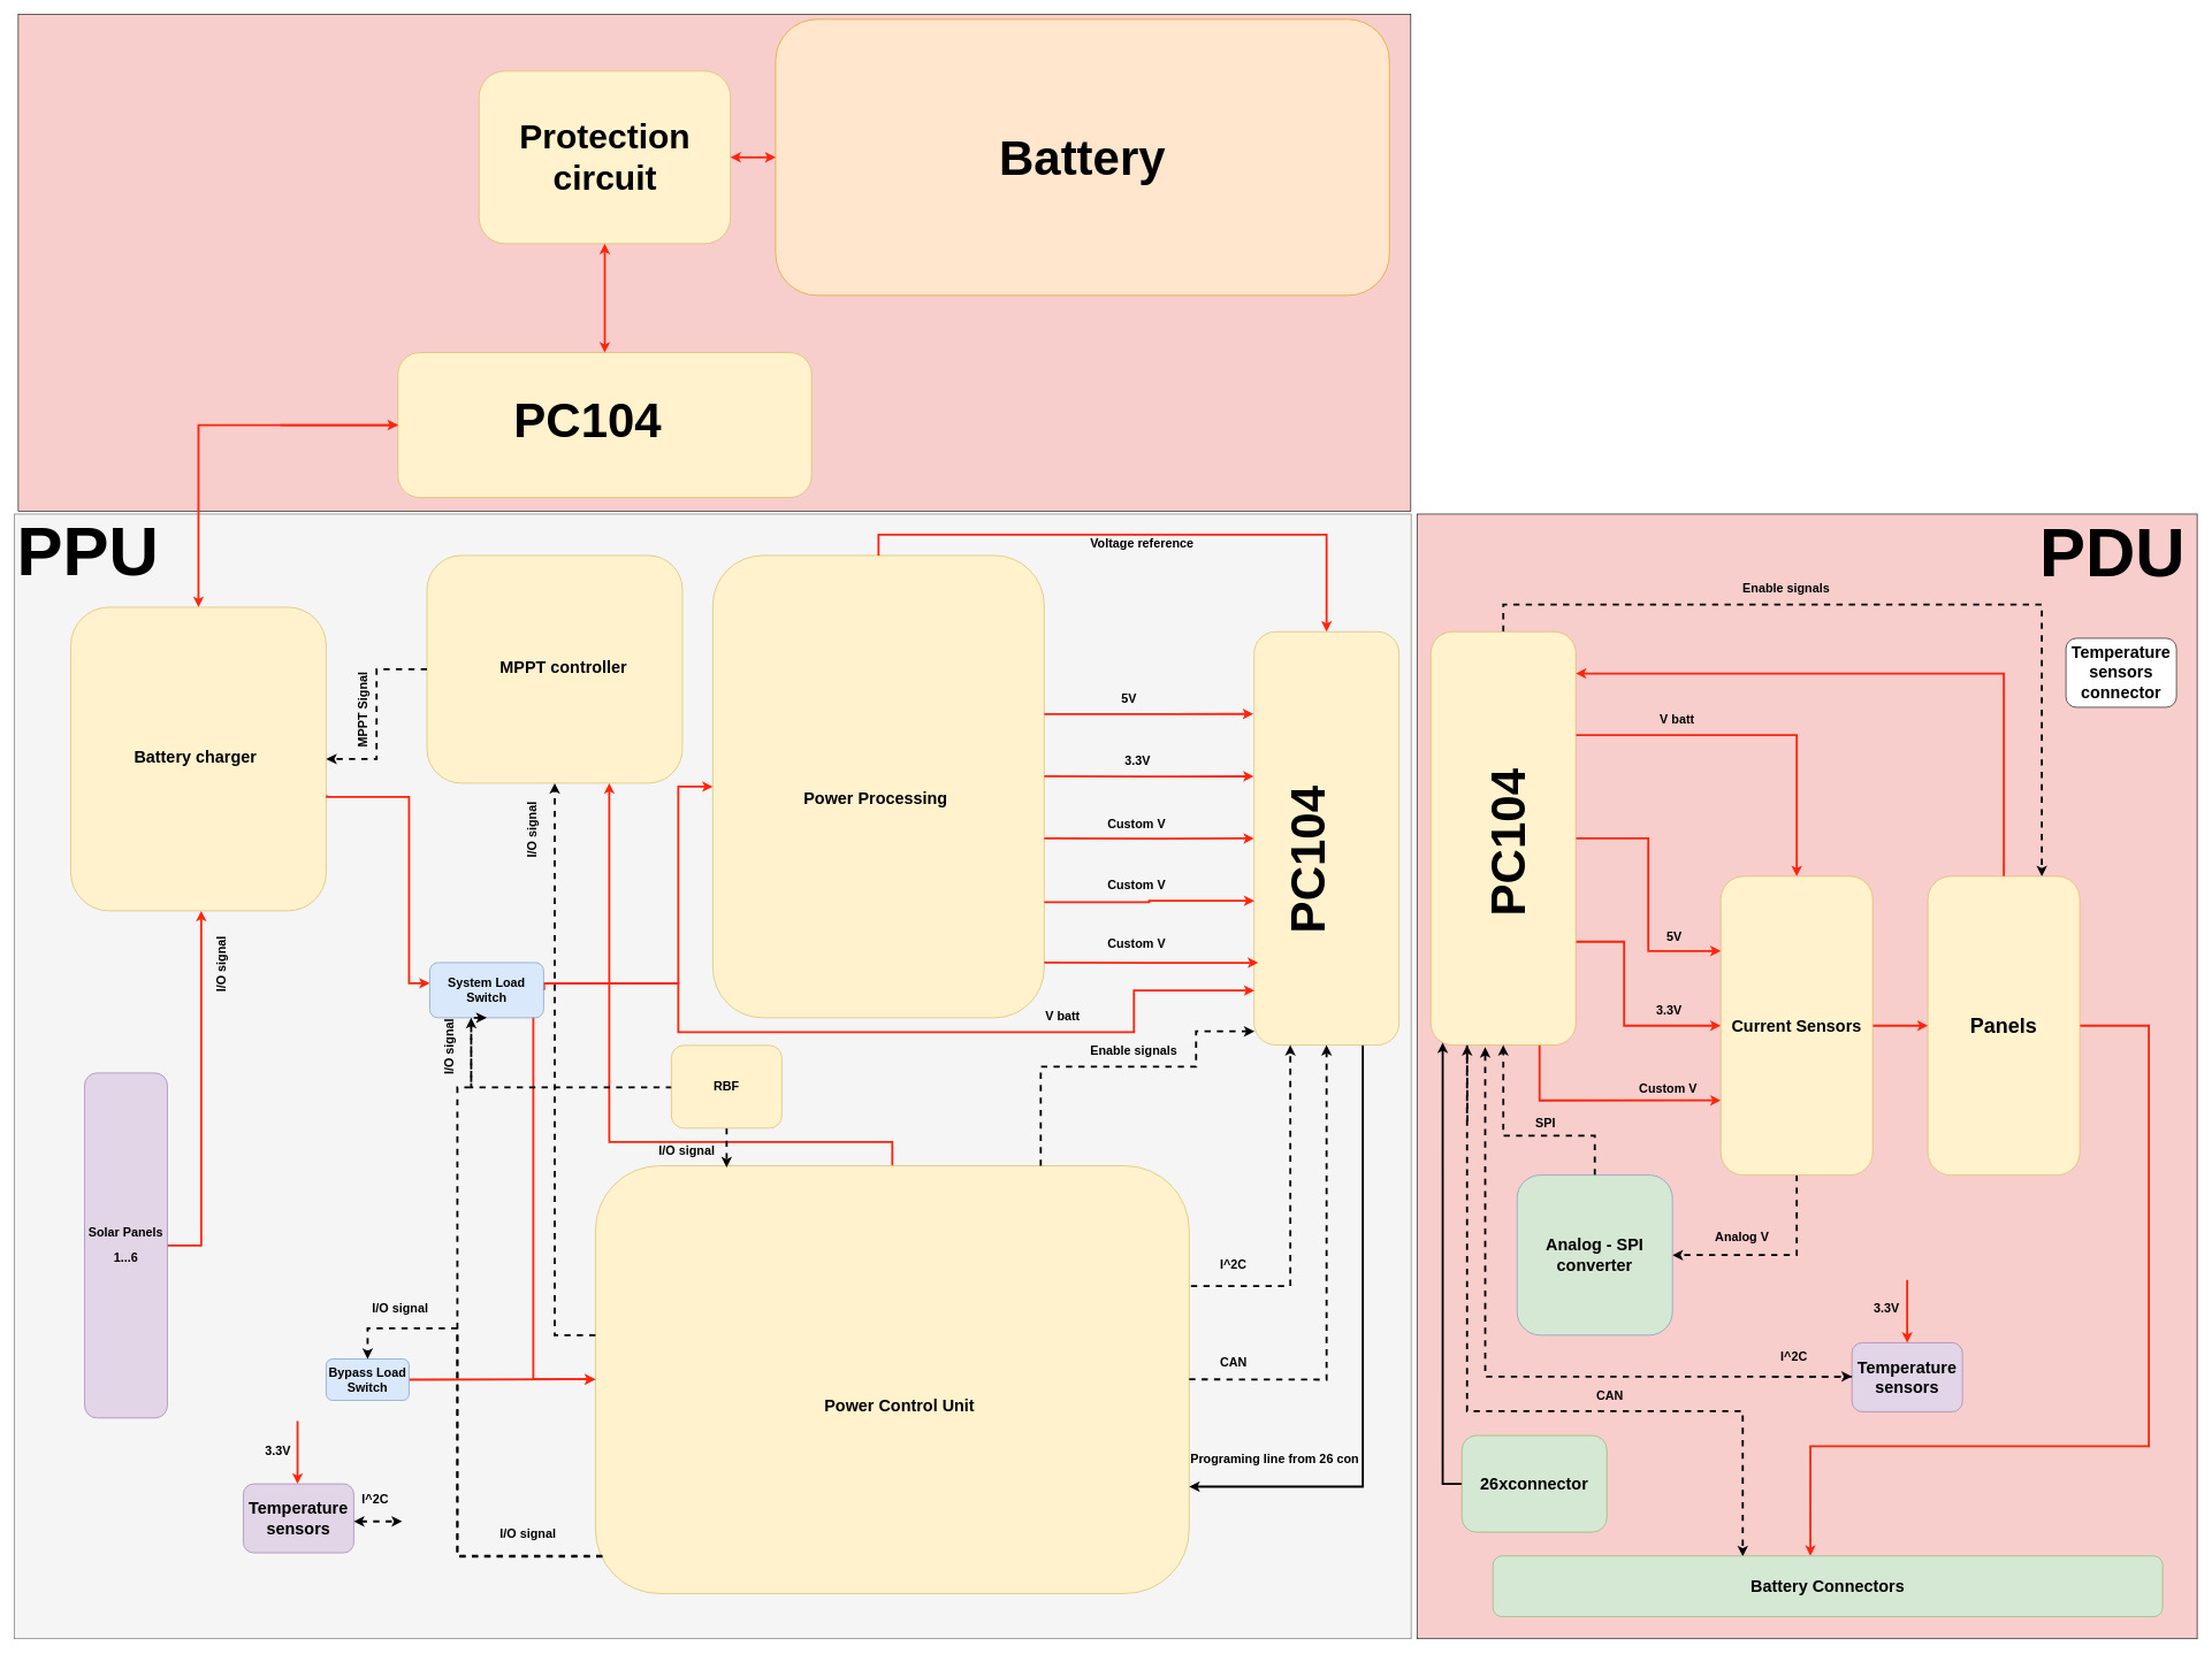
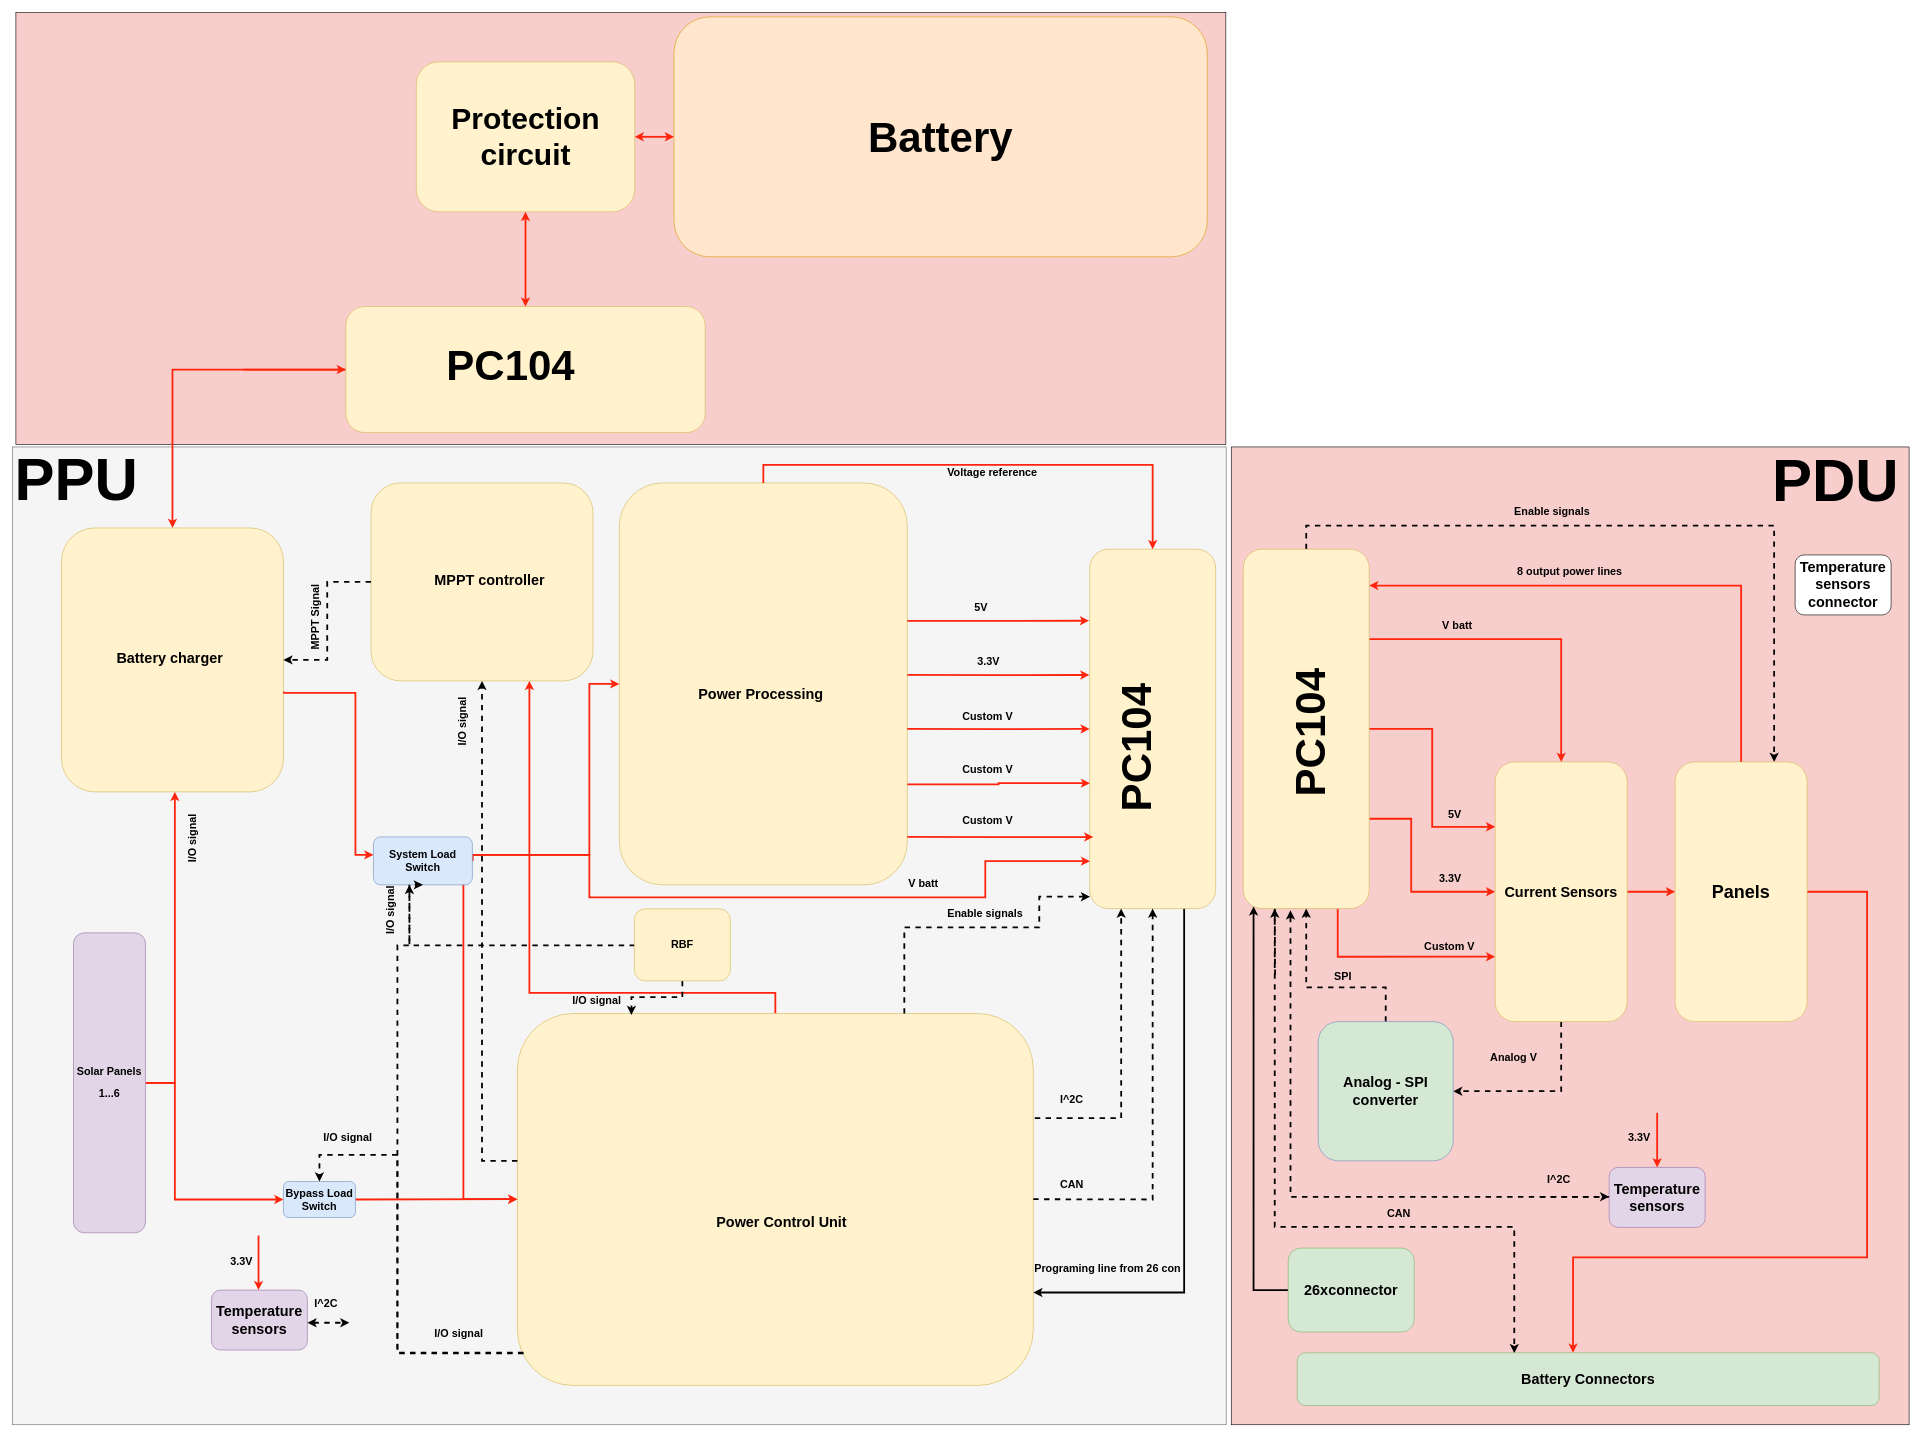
+ <mxCell id="85" value="&lt;h2&gt;8 output power lines&lt;br&gt;&lt;/h2&gt;" style="text;html=1;resizable=0;points=[];autosize=1;align=left;verticalAlign=top;spacingTop=-4;" parent="1" vertex="1"><mxGeometry x="2527" y="924" width="190" height="50" as="geometry" /></mxCell>
- <mxCell id="37" value="&lt;h2&gt;RBF&lt;/h2&gt;" style="rounded=1;whiteSpace=wrap;html=1;fillColor=#fff2cc;strokeColor=#d6b656;" parent="1" vertex="1"><mxGeometry x="972" y="1514" width="160" height="120" as="geometry" /></mxCell>
+ <mxCell id="37" value="&lt;h2&gt;RBF&lt;/h2&gt;" style="rounded=1;whiteSpace=wrap;html=1;fillColor=#fff2cc;strokeColor=#d6b656;" parent="1" vertex="1"><mxGeometry x="1057" y="1514" width="160" height="120" as="geometry" /></mxCell>
- <mxCell id="83" value="&lt;h2&gt;Analog V&lt;br&gt;&lt;/h2&gt;" style="text;html=1;resizable=0;points=[];autosize=1;align=left;verticalAlign=top;spacingTop=-4;" parent="1" vertex="1"><mxGeometry x="2482" y="1764" width="90" height="50" as="geometry" /></mxCell>
+ <mxCell id="83" value="&lt;h2&gt;Analog V&lt;br&gt;&lt;/h2&gt;" style="text;html=1;resizable=0;points=[];autosize=1;align=left;verticalAlign=top;spacingTop=-4;" parent="1" vertex="1"><mxGeometry x="2482" y="1734" width="90" height="50" as="geometry" /></mxCell>
+ <mxCell id="21" style="edgeStyle=orthogonalEdgeStyle;rounded=0;orthogonalLoop=1;jettySize=auto;html=1;exitX=1;exitY=0.5;exitDx=0;exitDy=0;entryX=0;entryY=0.5;entryDx=0;entryDy=0;strokeColor=#FF250D;strokeWidth=3;" parent="1" source="22" target="40" edge="1"><mxGeometry relative="1" as="geometry"><Array as="points"><mxPoint x="291" y="1804" /><mxPoint x="291" y="1999" /></Array></mxGeometry></mxCell>
- <mxCell id="68" value="&lt;h1&gt;26xconnector&lt;/h1&gt;" style="rounded=1;whiteSpace=wrap;html=1;fillColor=#d5e8d4;strokeColor=#82b366;" parent="1" vertex="1"><mxGeometry x="2117" y="2079.5" width="210" height="140" as="geometry" /></mxCell>
+ <mxCell id="68" value="&lt;h1&gt;26xconnector&lt;/h1&gt;" style="rounded=1;whiteSpace=wrap;html=1;fillColor=#d5e8d4;strokeColor=#82b366;" parent="1" vertex="1"><mxGeometry x="2147" y="2079.5" width="210" height="140" as="geometry" /></mxCell>
